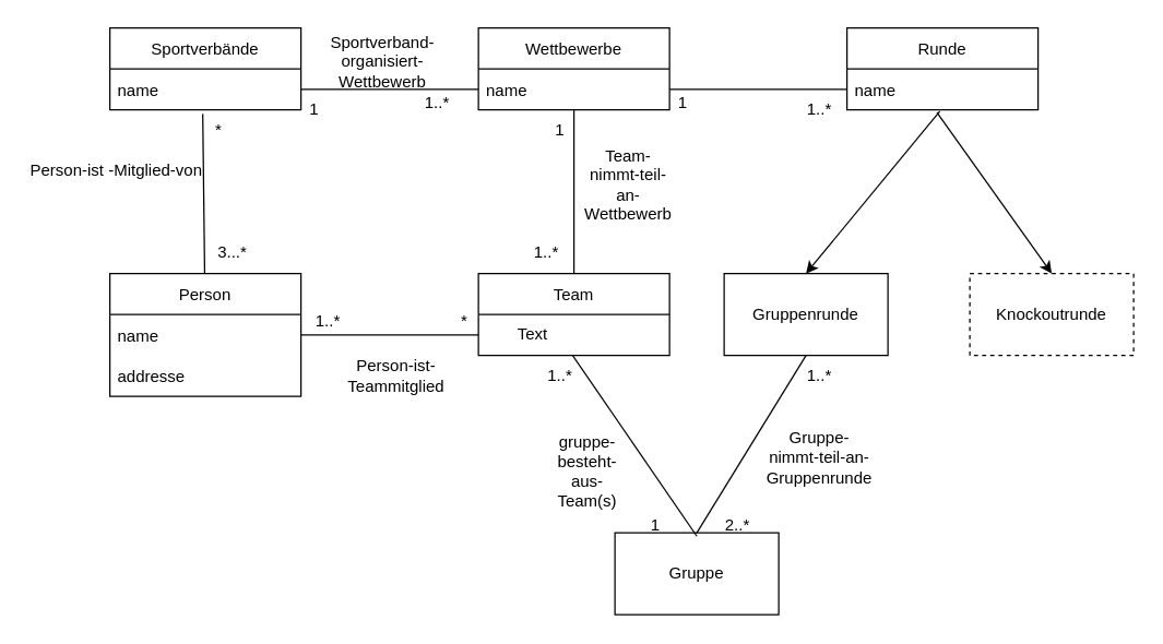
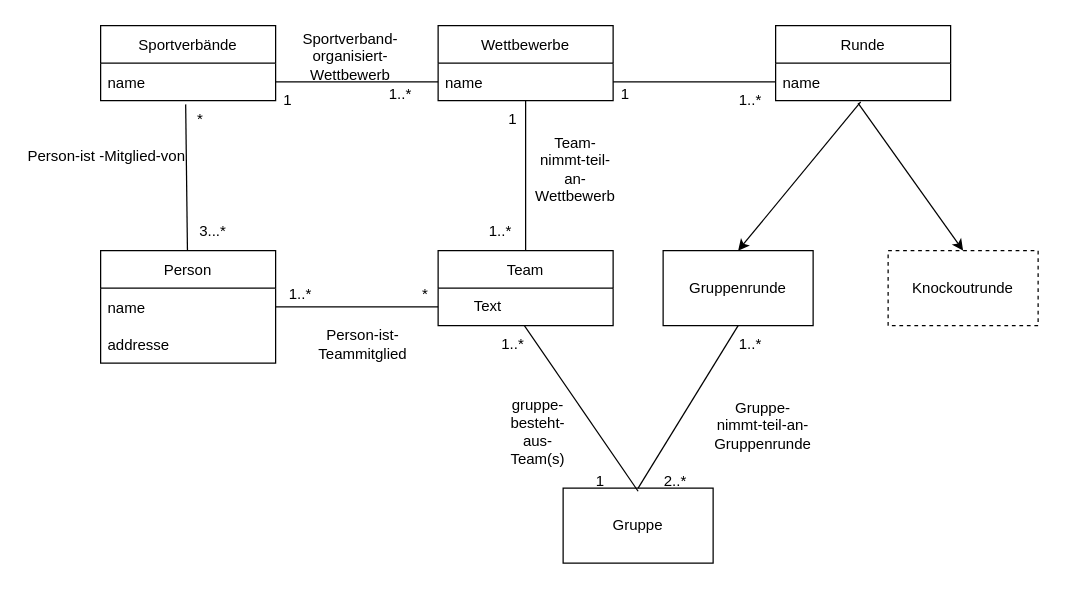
- <mxCell id="37" value="Gruppe-nimmt-teil-an-Gruppenrunde" style="text;html=1;strokeColor=none;fillColor=none;align=center;verticalAlign=middle;whiteSpace=wrap;rounded=0;" vertex="1" parent="1"><mxGeometry x="570" y="320" width="60" height="30" as="geometry" /></mxCell>
+ <mxCell id="37" value="Gruppe-nimmt-teil-an-Gruppenrunde" style="text;html=1;strokeColor=none;fillColor=none;align=center;verticalAlign=middle;whiteSpace=wrap;rounded=0;" vertex="1" parent="1"><mxGeometry x="580" y="325" width="60" height="30" as="geometry" /></mxCell>
